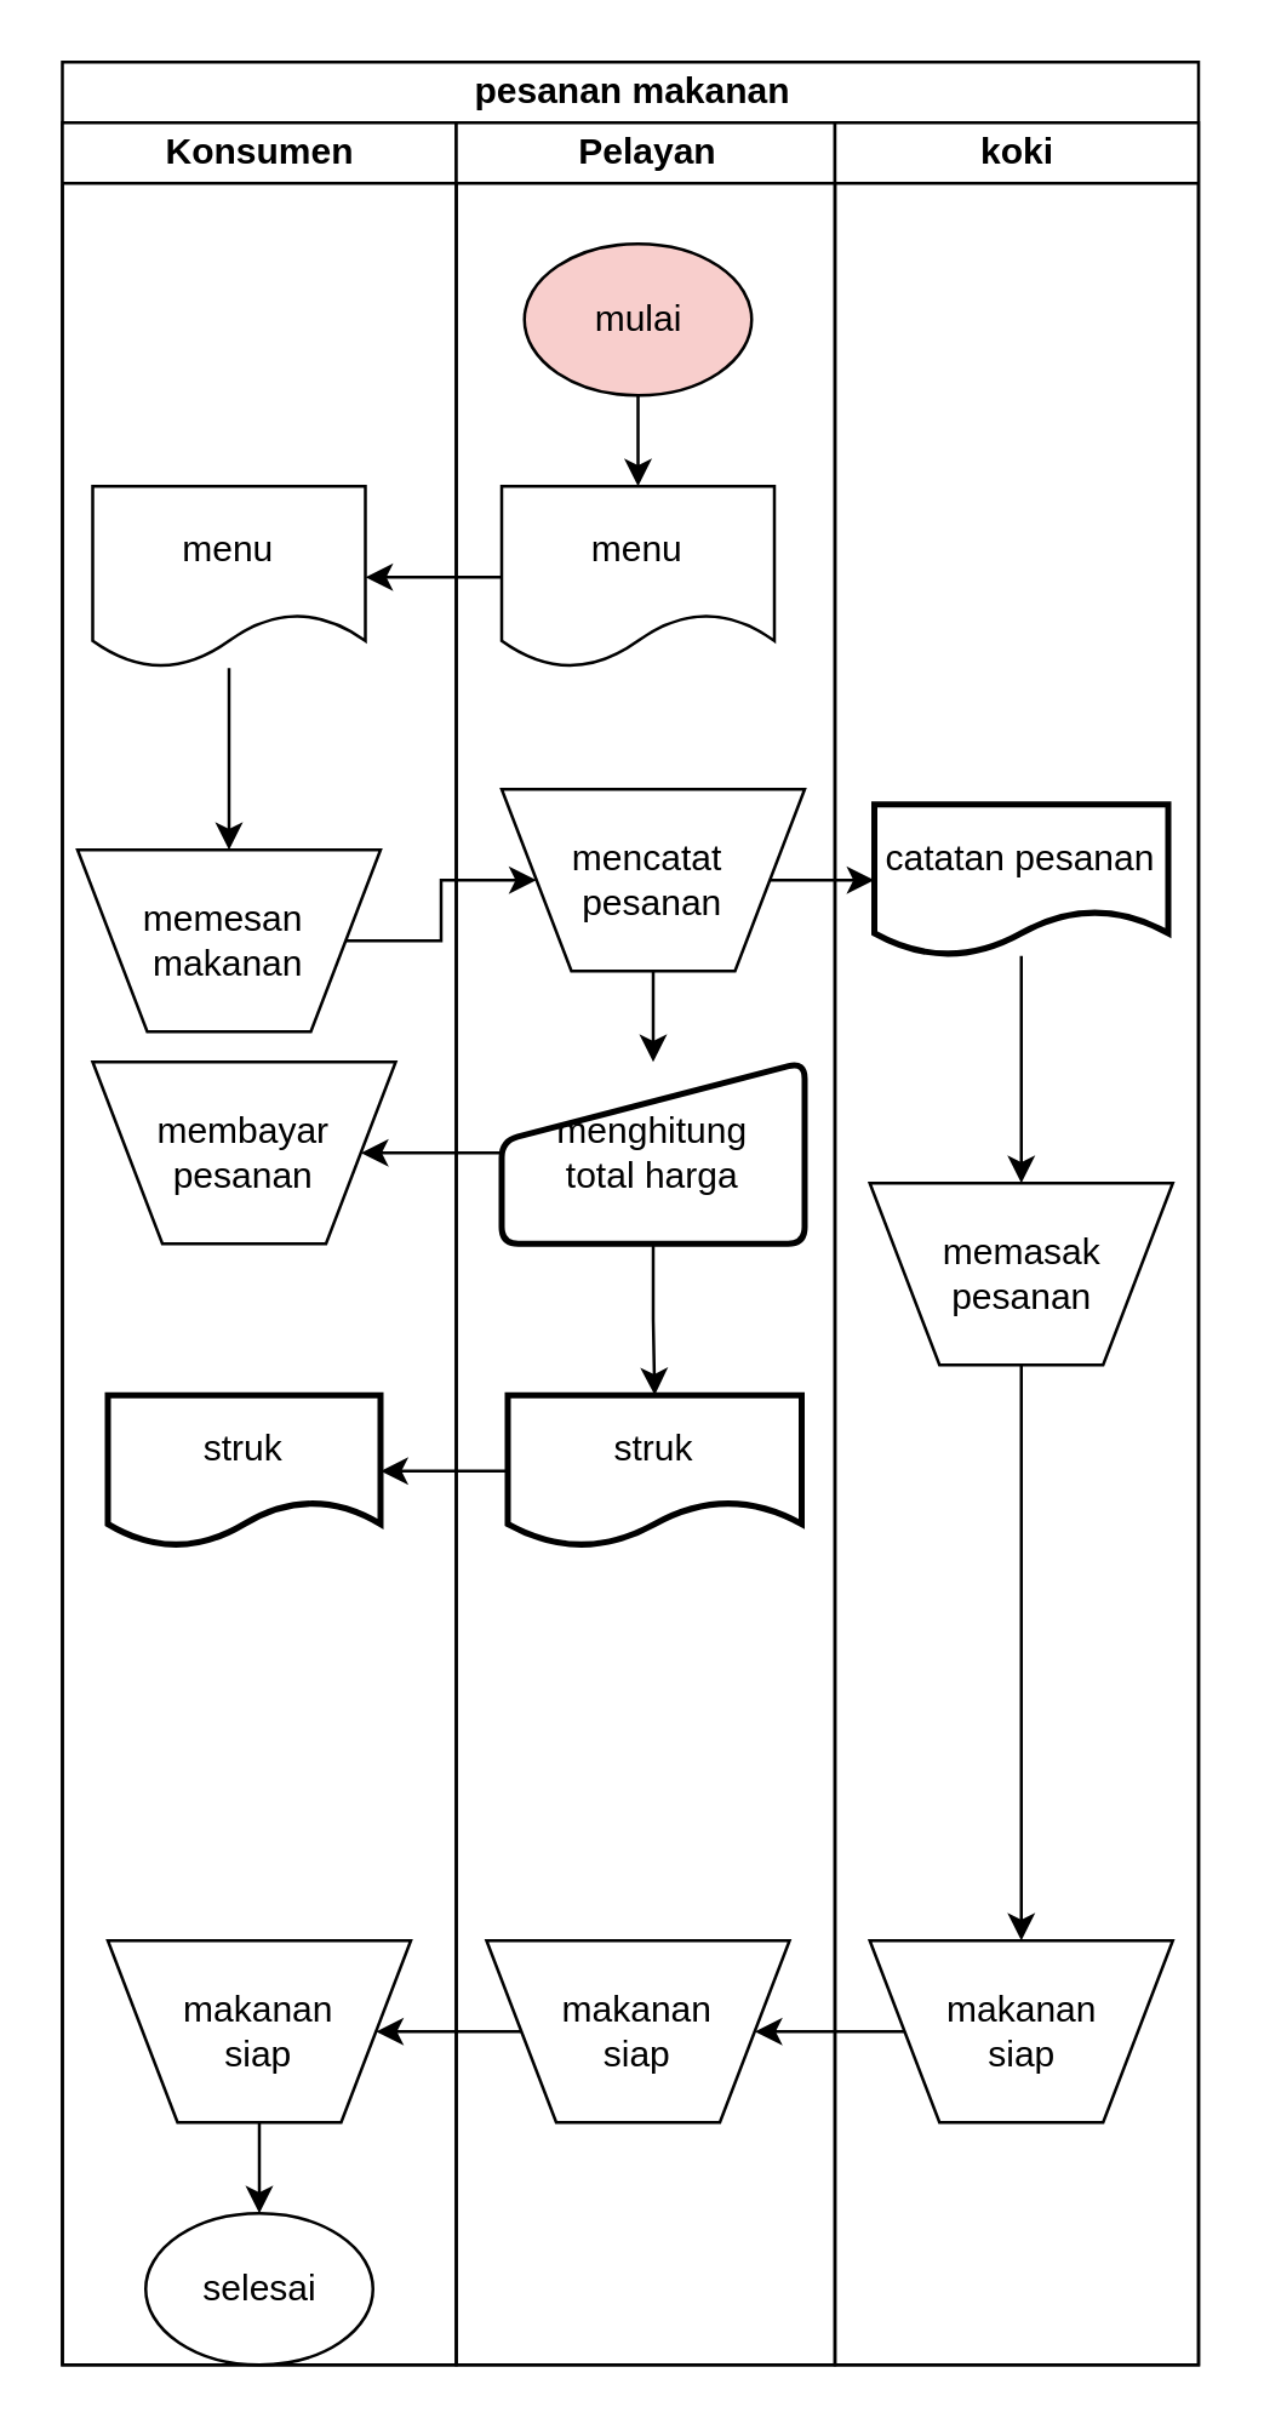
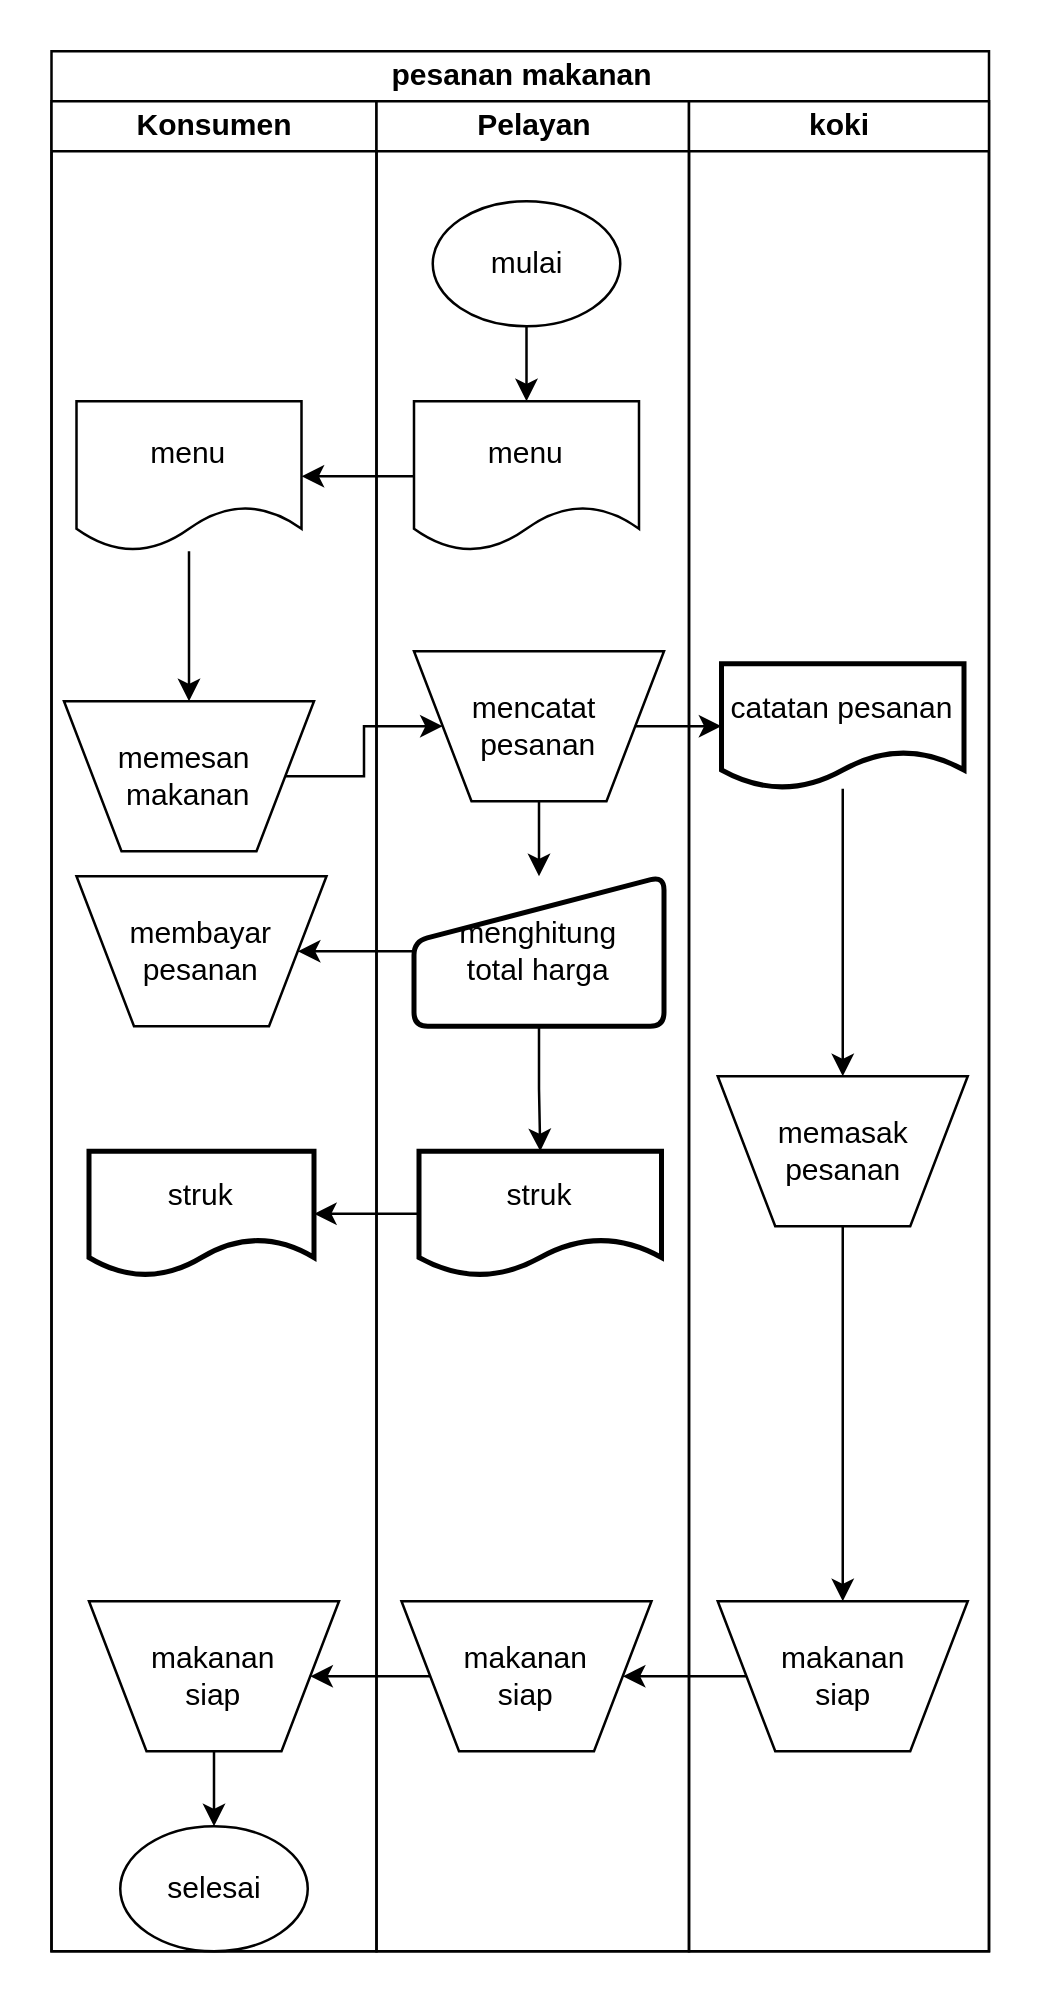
- <mxCell id="15" value="mulai" style="ellipse;whiteSpace=wrap;html=1;fillColor=#f8cecc;" vertex="1" parent="12"><mxGeometry x="22.5" y="40" width="75" height="50" as="geometry" /></mxCell>
+ <mxCell id="15" value="mulai" style="ellipse;whiteSpace=wrap;html=1;" vertex="1" parent="12"><mxGeometry x="22.5" y="40" width="75" height="50" as="geometry" /></mxCell>
- <mxCell id="26" value="memasak&lt;div&gt;pesanan&lt;/div&gt;" style="verticalLabelPosition=middle;verticalAlign=middle;html=1;shape=trapezoid;perimeter=trapezoidPerimeter;whiteSpace=wrap;size=0.23;arcSize=10;flipV=1;labelPosition=center;align=center;" vertex="1" parent="22"><mxGeometry x="11.5" y="350" width="100" height="60" as="geometry" /></mxCell>
+ <mxCell id="26" value="memasak&lt;div&gt;pesanan&lt;/div&gt;" style="verticalLabelPosition=middle;verticalAlign=middle;html=1;shape=trapezoid;perimeter=trapezoidPerimeter;whiteSpace=wrap;size=0.23;arcSize=10;flipV=1;labelPosition=center;align=center;" vertex="1" parent="22"><mxGeometry x="11.5" y="390" width="100" height="60" as="geometry" /></mxCell>
